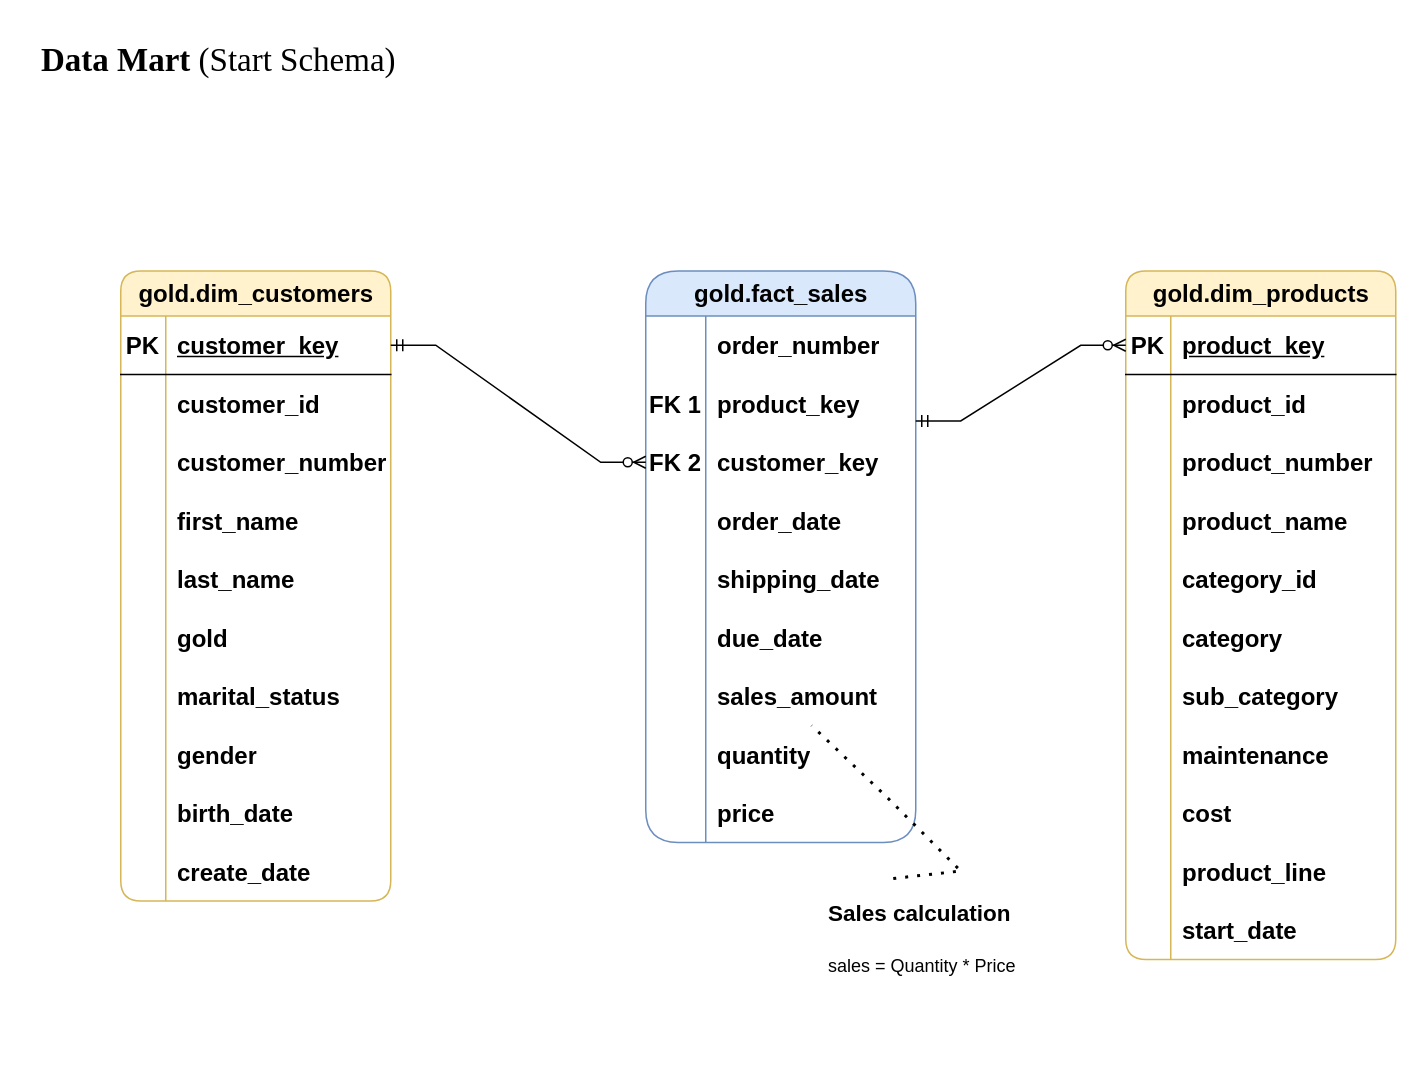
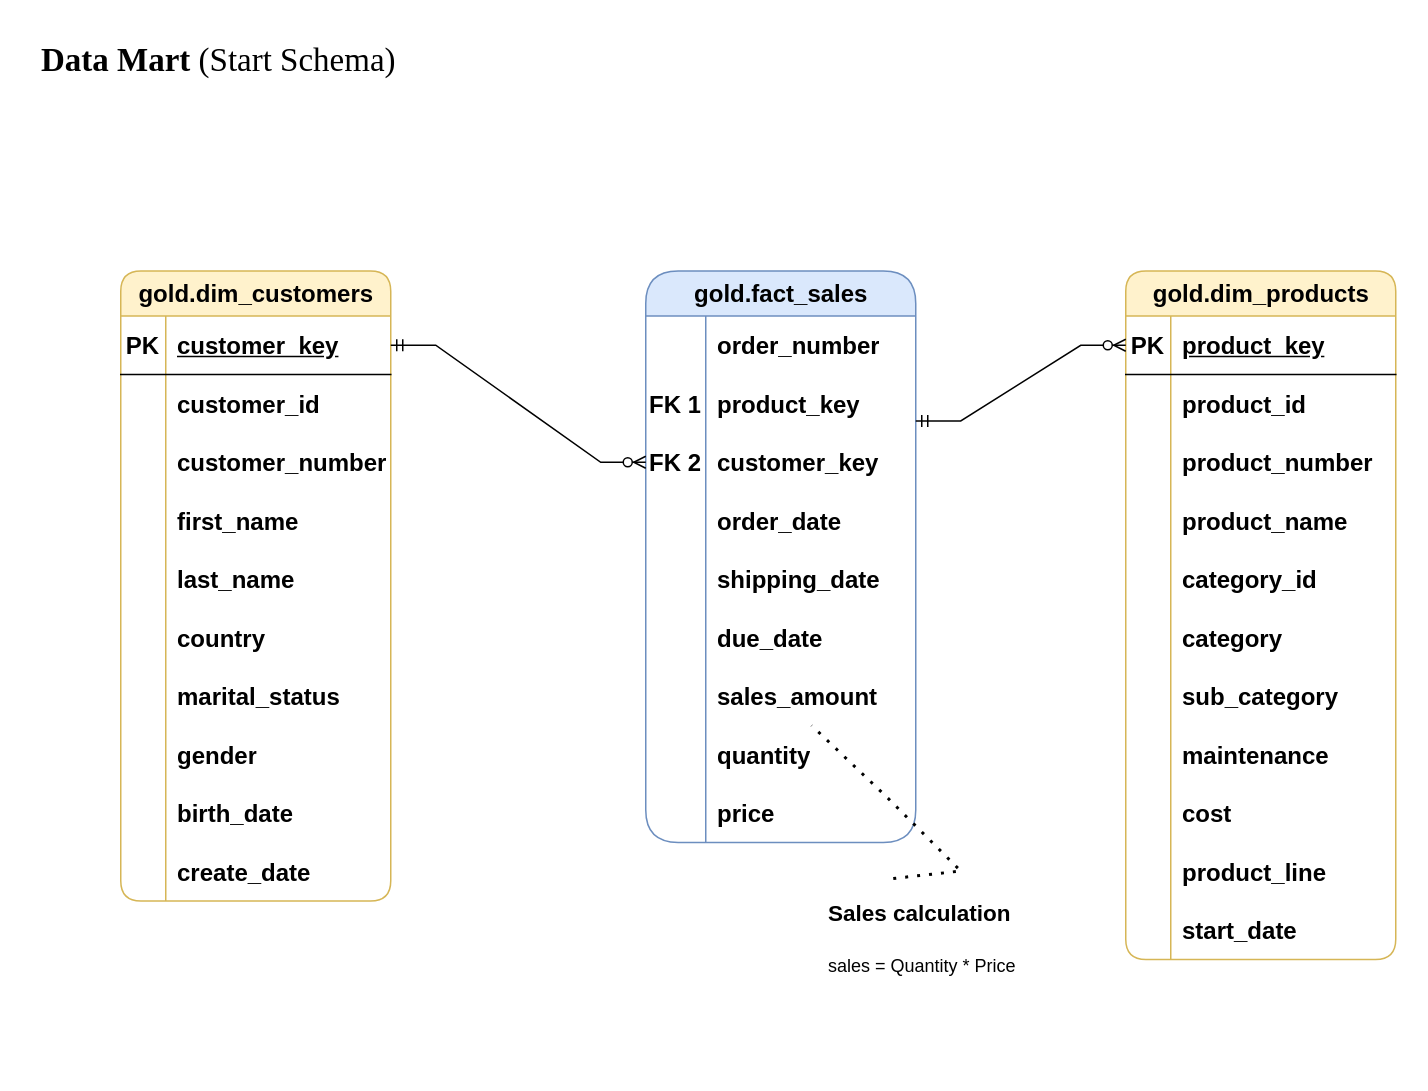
- <mxCell id="21" value="gold" style="shape=partialRectangle;connectable=0;fillColor=none;top=0;left=0;bottom=0;right=0;align=left;spacingLeft=6;overflow=hidden;whiteSpace=wrap;html=1;fontSize=16;fontStyle=1" vertex="1" parent="19"><mxGeometry x="30" width="150" height="39" as="geometry"><mxRectangle width="150" height="39" as="alternateBounds" /></mxGeometry></mxCell>
+ <mxCell id="21" value="country" style="shape=partialRectangle;connectable=0;fillColor=none;top=0;left=0;bottom=0;right=0;align=left;spacingLeft=6;overflow=hidden;whiteSpace=wrap;html=1;fontSize=16;fontStyle=1" vertex="1" parent="19"><mxGeometry x="30" width="150" height="39" as="geometry"><mxRectangle width="150" height="39" as="alternateBounds" /></mxGeometry></mxCell>
